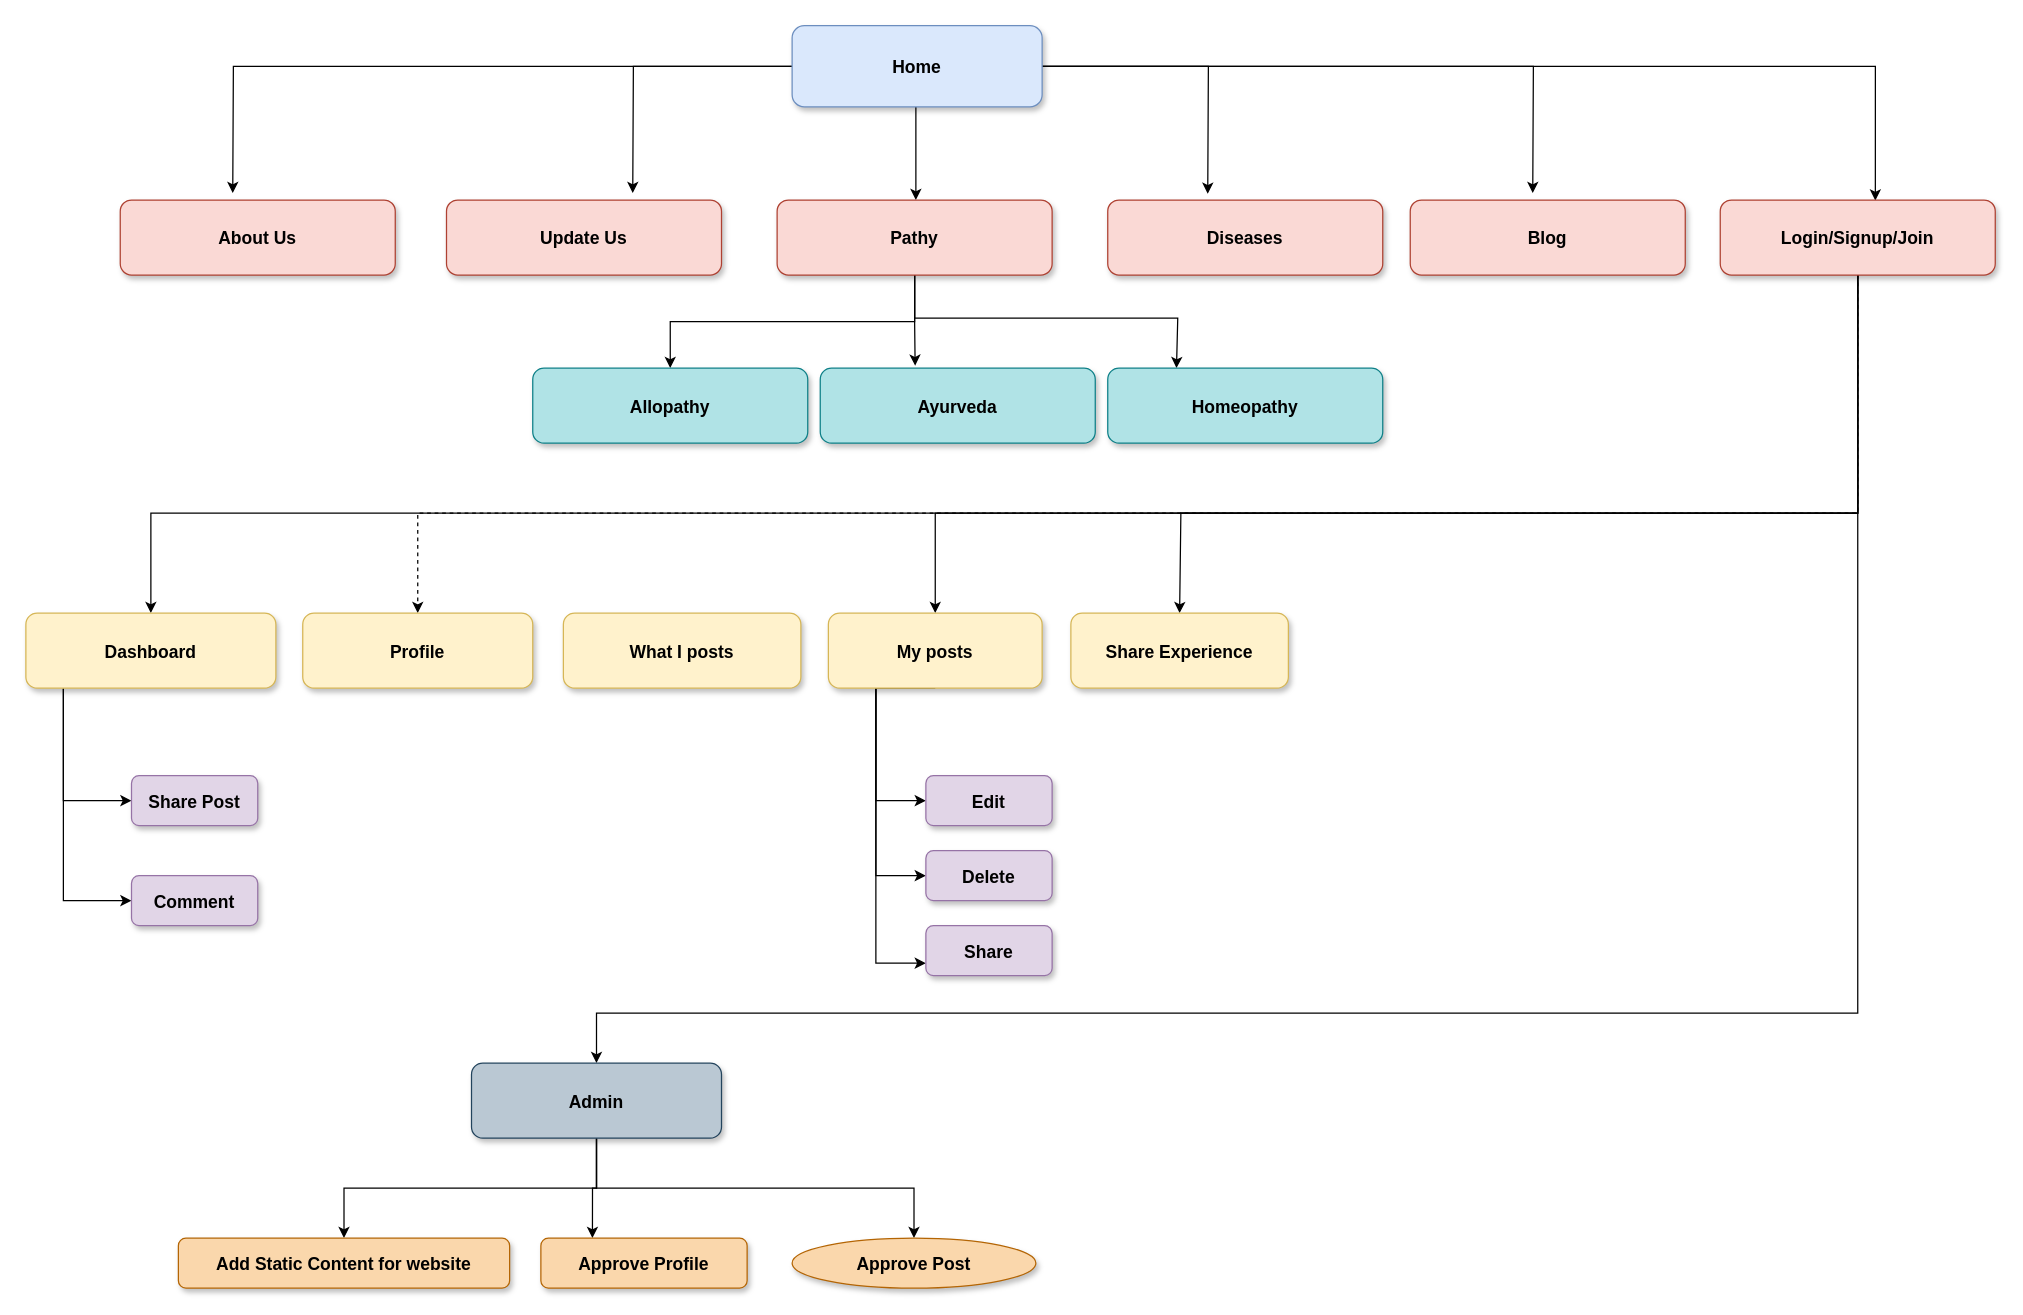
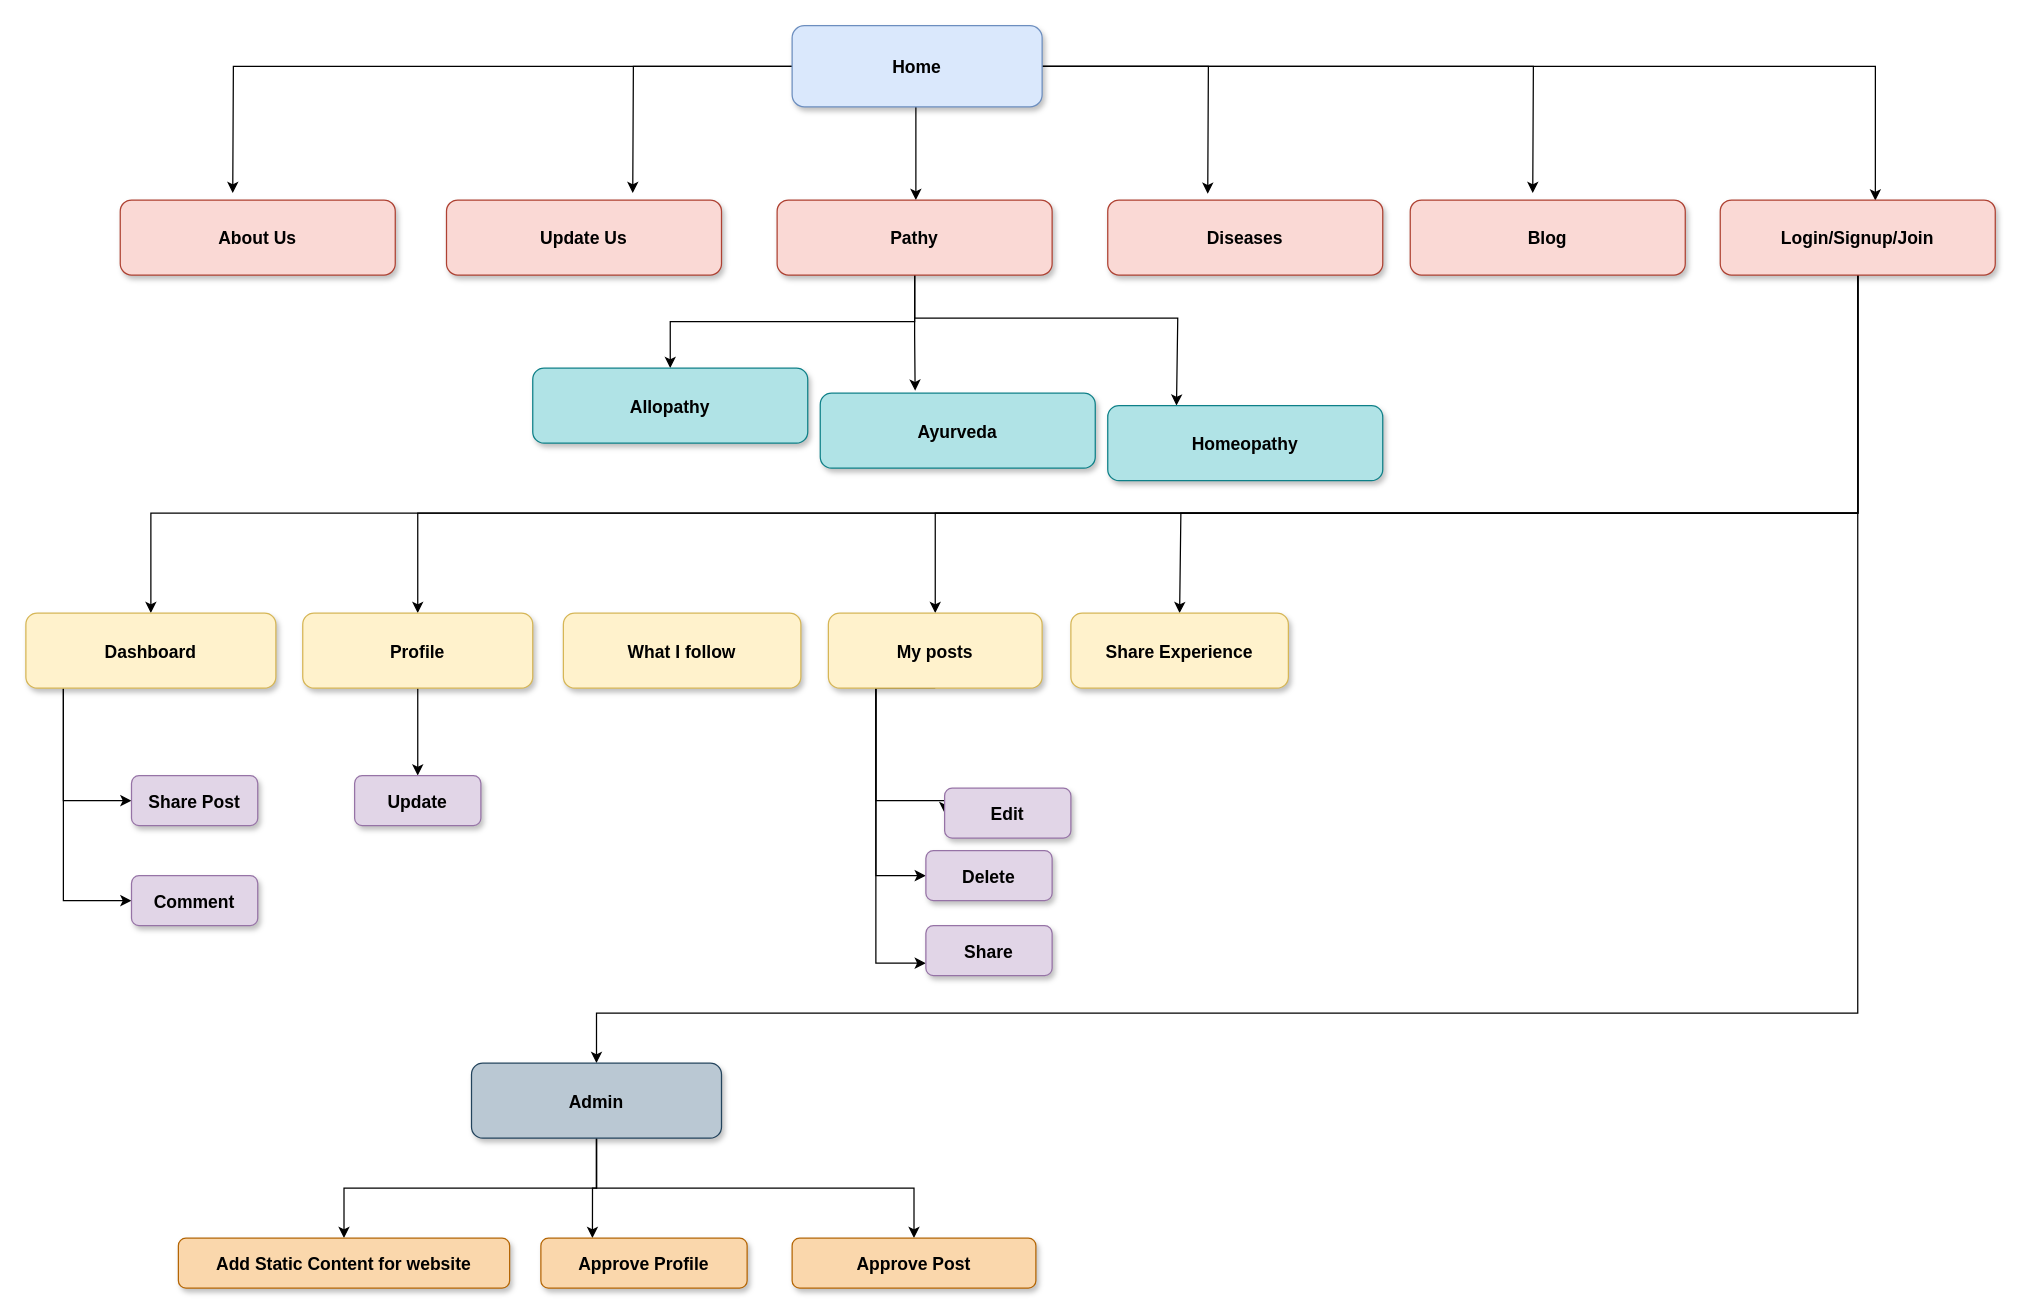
- <mxCell id="24" value="Ayurveda" style="rounded=1;fillColor=#b0e3e6;strokeColor=#0e8088;shadow=1;fontStyle=1;fontSize=14;" parent="1" vertex="1"><mxGeometry x="655.5" y="294" width="220" height="60" as="geometry" /></mxCell>
+ <mxCell id="24" value="Ayurveda" style="rounded=1;fillColor=#b0e3e6;strokeColor=#0e8088;shadow=1;fontStyle=1;fontSize=14;" parent="1" vertex="1"><mxGeometry x="655.5" y="314" width="220" height="60" as="geometry" /></mxCell>
- <mxCell id="25" value="Homeopathy" style="rounded=1;fillColor=#b0e3e6;strokeColor=#0e8088;shadow=1;fontStyle=1;fontSize=14;" parent="1" vertex="1"><mxGeometry x="885.5" y="294" width="220" height="60" as="geometry" /></mxCell>
+ <mxCell id="25" value="Homeopathy" style="rounded=1;fillColor=#b0e3e6;strokeColor=#0e8088;shadow=1;fontStyle=1;fontSize=14;" parent="1" vertex="1"><mxGeometry x="885.5" y="324" width="220" height="60" as="geometry" /></mxCell>
- <mxCell id="20" style="edgeStyle=orthogonalEdgeStyle;rounded=0;orthogonalLoop=1;jettySize=auto;html=1;entryX=0.5;entryY=0;entryDx=0;entryDy=0;dashed=1;" parent="1" source="22" target="30" edge="1"><mxGeometry relative="1" as="geometry"><Array as="points"><mxPoint x="1486" y="410" /><mxPoint x="334" y="410" /></Array></mxGeometry></mxCell>
+ <mxCell id="20" style="edgeStyle=orthogonalEdgeStyle;rounded=0;orthogonalLoop=1;jettySize=auto;html=1;entryX=0.5;entryY=0;entryDx=0;entryDy=0;" parent="1" source="22" target="30" edge="1"><mxGeometry relative="1" as="geometry"><Array as="points"><mxPoint x="1486" y="410" /><mxPoint x="334" y="410" /></Array></mxGeometry></mxCell>
- <mxCell id="31" value="What I posts" style="rounded=1;fillColor=#fff2cc;strokeColor=#d6b656;shadow=1;fontStyle=1;fontSize=14;" parent="1" vertex="1"><mxGeometry x="450" y="490" width="190" height="60" as="geometry" /></mxCell>
+ <mxCell id="31" value="What I follow" style="rounded=1;fillColor=#fff2cc;strokeColor=#d6b656;shadow=1;fontStyle=1;fontSize=14;" parent="1" vertex="1"><mxGeometry x="450" y="490" width="190" height="60" as="geometry" /></mxCell>
+ <mxCell id="29" style="edgeStyle=orthogonalEdgeStyle;rounded=0;orthogonalLoop=1;jettySize=auto;html=1;entryX=0.5;entryY=0;entryDx=0;entryDy=0;" parent="1" source="30" target="46" edge="1"><mxGeometry relative="1" as="geometry" /></mxCell>
+ <mxCell id="46" value="Update" style="rounded=1;fillColor=#e1d5e7;strokeColor=#9673a6;shadow=1;fontStyle=1;fontSize=14;" parent="1" vertex="1"><mxGeometry x="283" y="620" width="101" height="40" as="geometry" /></mxCell>
- <mxCell id="37" value="Edit" style="rounded=1;fillColor=#e1d5e7;strokeColor=#9673a6;shadow=1;fontStyle=1;fontSize=14;" parent="1" vertex="1"><mxGeometry x="740" y="620" width="101" height="40" as="geometry" /></mxCell>
+ <mxCell id="37" value="Edit" style="rounded=1;fillColor=#e1d5e7;strokeColor=#9673a6;shadow=1;fontStyle=1;fontSize=14;" parent="1" vertex="1"><mxGeometry x="755" y="630" width="101" height="40" as="geometry" /></mxCell>
- <mxCell id="49" value="Approve Post" style="ellipse;fillColor=#fad7ac;strokeColor=#b46504;shadow=1;fontStyle=1;fontSize=14;" parent="1" vertex="1"><mxGeometry x="633" y="990" width="195" height="40" as="geometry" /></mxCell>
+ <mxCell id="49" value="Approve Post" style="rounded=1;fillColor=#fad7ac;strokeColor=#b46504;shadow=1;fontStyle=1;fontSize=14;" parent="1" vertex="1"><mxGeometry x="633" y="990" width="195" height="40" as="geometry" /></mxCell>
